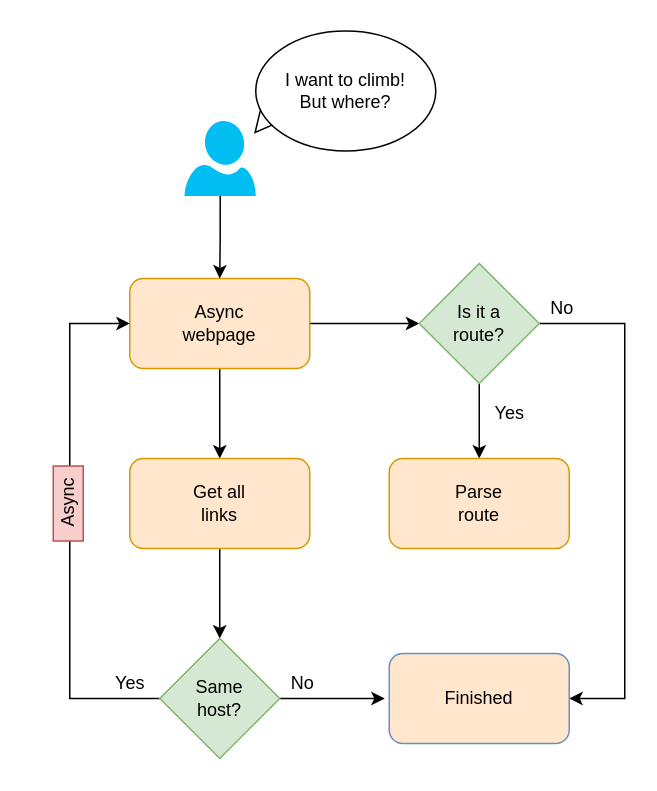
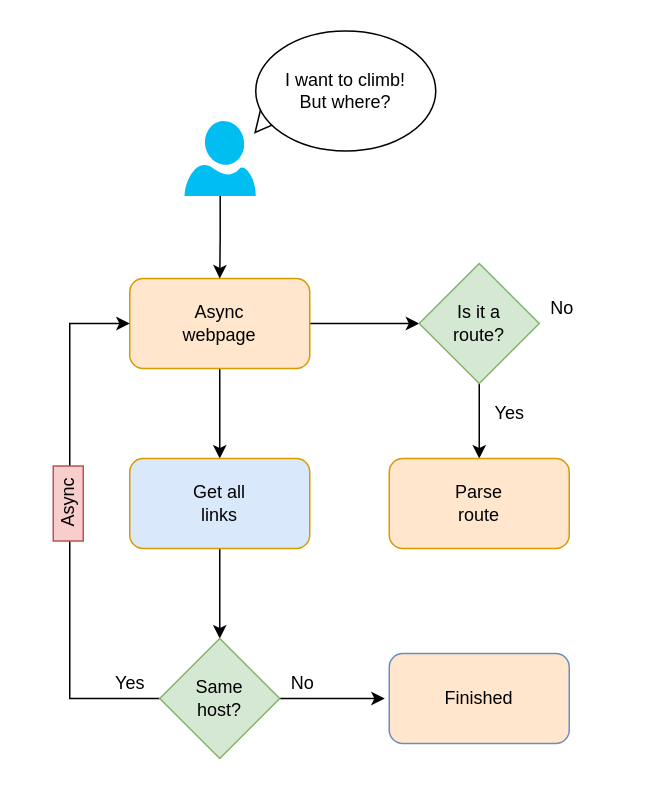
- <mxCell id="8" style="edgeStyle=orthogonalEdgeStyle;rounded=0;orthogonalLoop=1;jettySize=auto;html=1;entryX=1;entryY=0.5;entryDx=0;entryDy=0;" edge="1" parent="1" source="9" target="14"><mxGeometry relative="1" as="geometry"><Array as="points"><mxPoint x="416" y="215" /><mxPoint x="416" y="465" /></Array></mxGeometry></mxCell>
- <mxCell id="6" value="&lt;div&gt;Get all &lt;br&gt;&lt;/div&gt;&lt;div&gt;links&lt;/div&gt;" style="rounded=1;whiteSpace=wrap;html=1;fillColor=#ffe6cc;strokeColor=#d79b00;" vertex="1" parent="1"><mxGeometry x="86" y="305" width="120" height="60" as="geometry" /></mxCell>
+ <mxCell id="6" value="&lt;div&gt;Get all &lt;br&gt;&lt;/div&gt;&lt;div&gt;links&lt;/div&gt;" style="rounded=1;whiteSpace=wrap;html=1;fillColor=#dae8fc;strokeColor=#d79b00;" vertex="1" parent="1"><mxGeometry x="86" y="305" width="120" height="60" as="geometry" /></mxCell>
